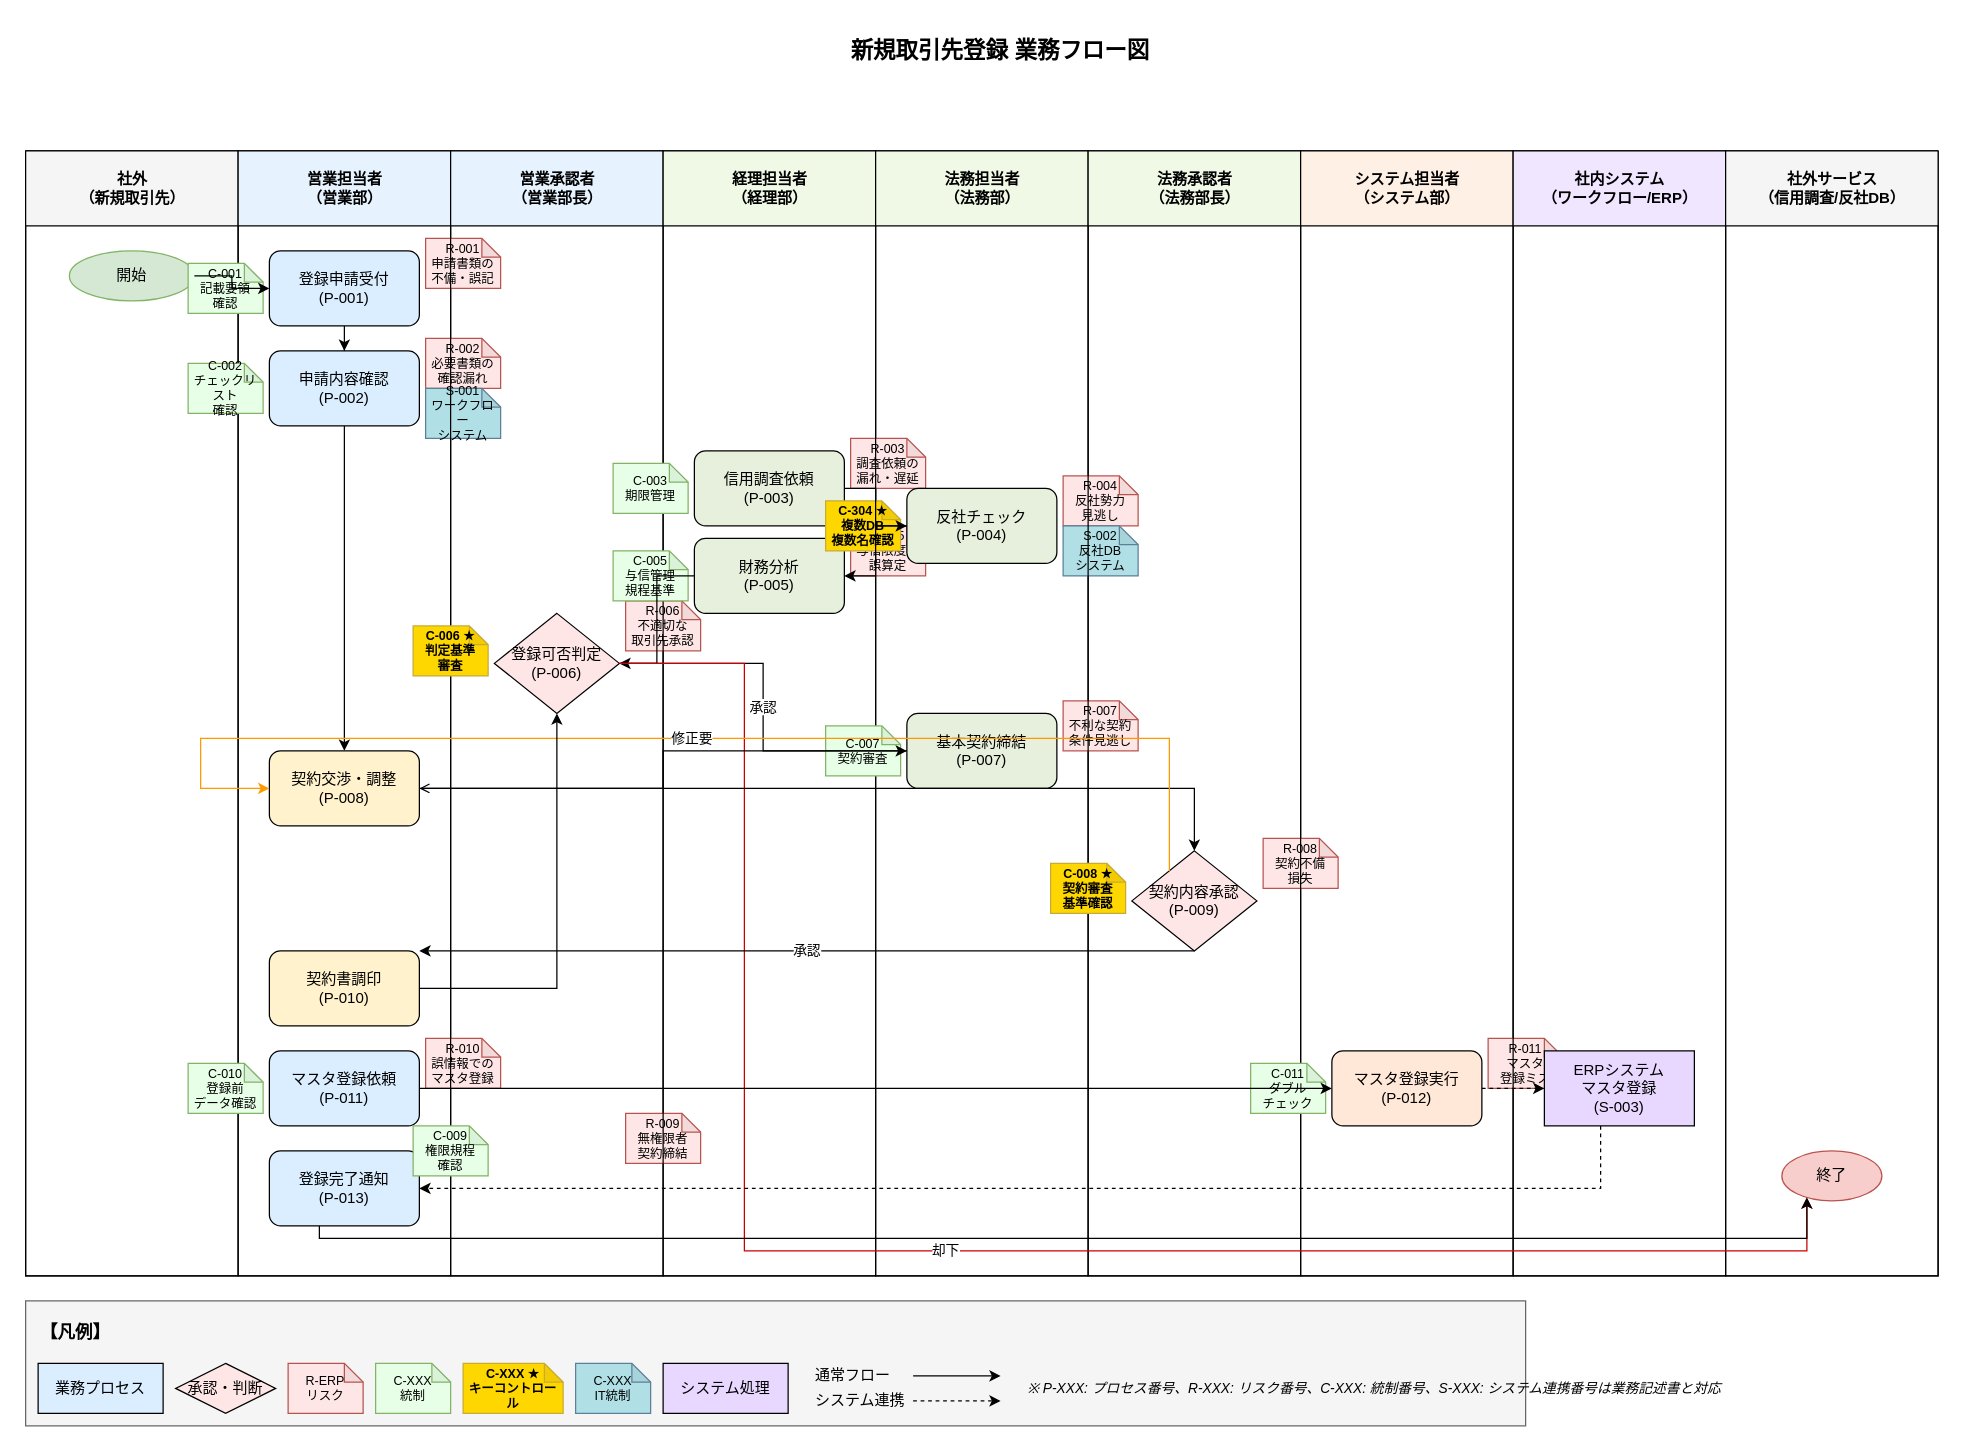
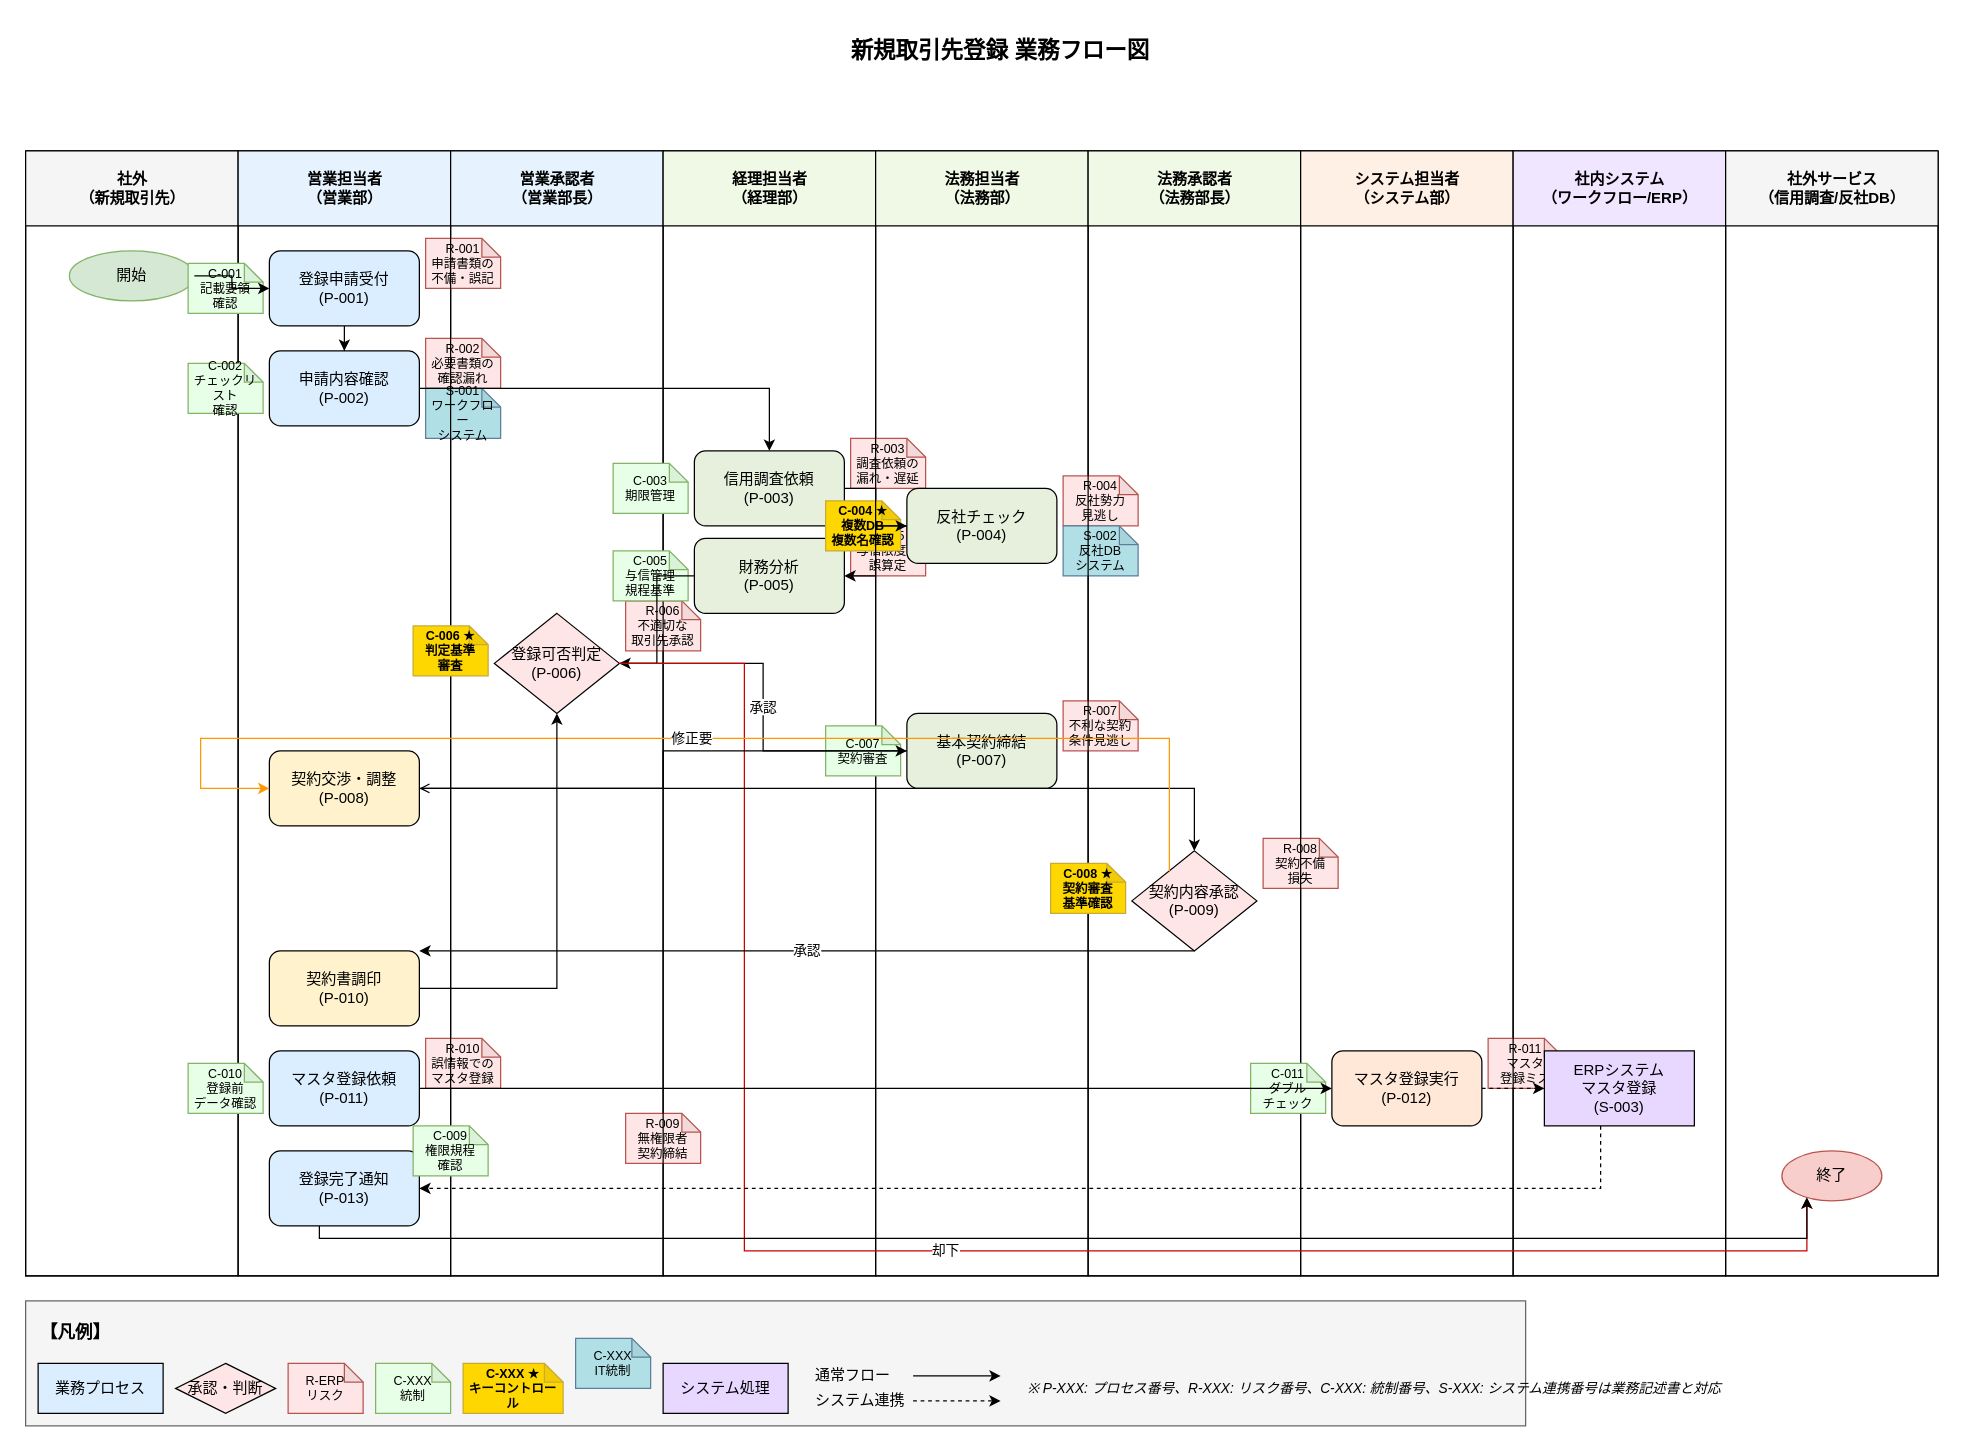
- <mxCell id="31" value="C-304 ★&lt;br&gt;複数DB&lt;br&gt;複数名確認" style="shape=note;whiteSpace=wrap;html=1;backgroundOutline=1;darkOpacity=0.05;fillColor=#FFD700;strokeColor=#C8AB37;size=15;fontSize=10;fontStyle=1;" parent="28" vertex="1"><mxGeometry x="-40" y="280" width="60" height="40" as="geometry" /></mxCell>
+ <mxCell id="31" value="C-004 ★&lt;br&gt;複数DB&lt;br&gt;複数名確認" style="shape=note;whiteSpace=wrap;html=1;backgroundOutline=1;darkOpacity=0.05;fillColor=#FFD700;strokeColor=#C8AB37;size=15;fontSize=10;fontStyle=1;" parent="28" vertex="1"><mxGeometry x="-40" y="280" width="60" height="40" as="geometry" /></mxCell>
- <mxCell id="53" style="edgeStyle=orthogonalEdgeStyle;rounded=0;orthogonalLoop=1;jettySize=auto;html=1;" parent="1" source="14" target="10" edge="1"><mxGeometry relative="1" as="geometry" /></mxCell>
+ <mxCell id="53" style="edgeStyle=orthogonalEdgeStyle;rounded=0;orthogonalLoop=1;jettySize=auto;html=1;" parent="1" source="14" target="22" edge="1"><mxGeometry relative="1" as="geometry" /></mxCell>
- <mxCell id="77" value="C-XXX&lt;br&gt;IT統制" style="shape=note;whiteSpace=wrap;html=1;backgroundOutline=1;darkOpacity=0.05;fillColor=#B0E0E6;strokeColor=#5D7F99;size=15;fontSize=10;" parent="1" vertex="1"><mxGeometry x="460" y="1090" width="60" height="40" as="geometry" /></mxCell>
+ <mxCell id="77" value="C-XXX&lt;br&gt;IT統制" style="shape=note;whiteSpace=wrap;html=1;backgroundOutline=1;darkOpacity=0.05;fillColor=#B0E0E6;strokeColor=#5D7F99;size=15;fontSize=10;" parent="1" vertex="1"><mxGeometry x="460" y="1070" width="60" height="40" as="geometry" /></mxCell>
